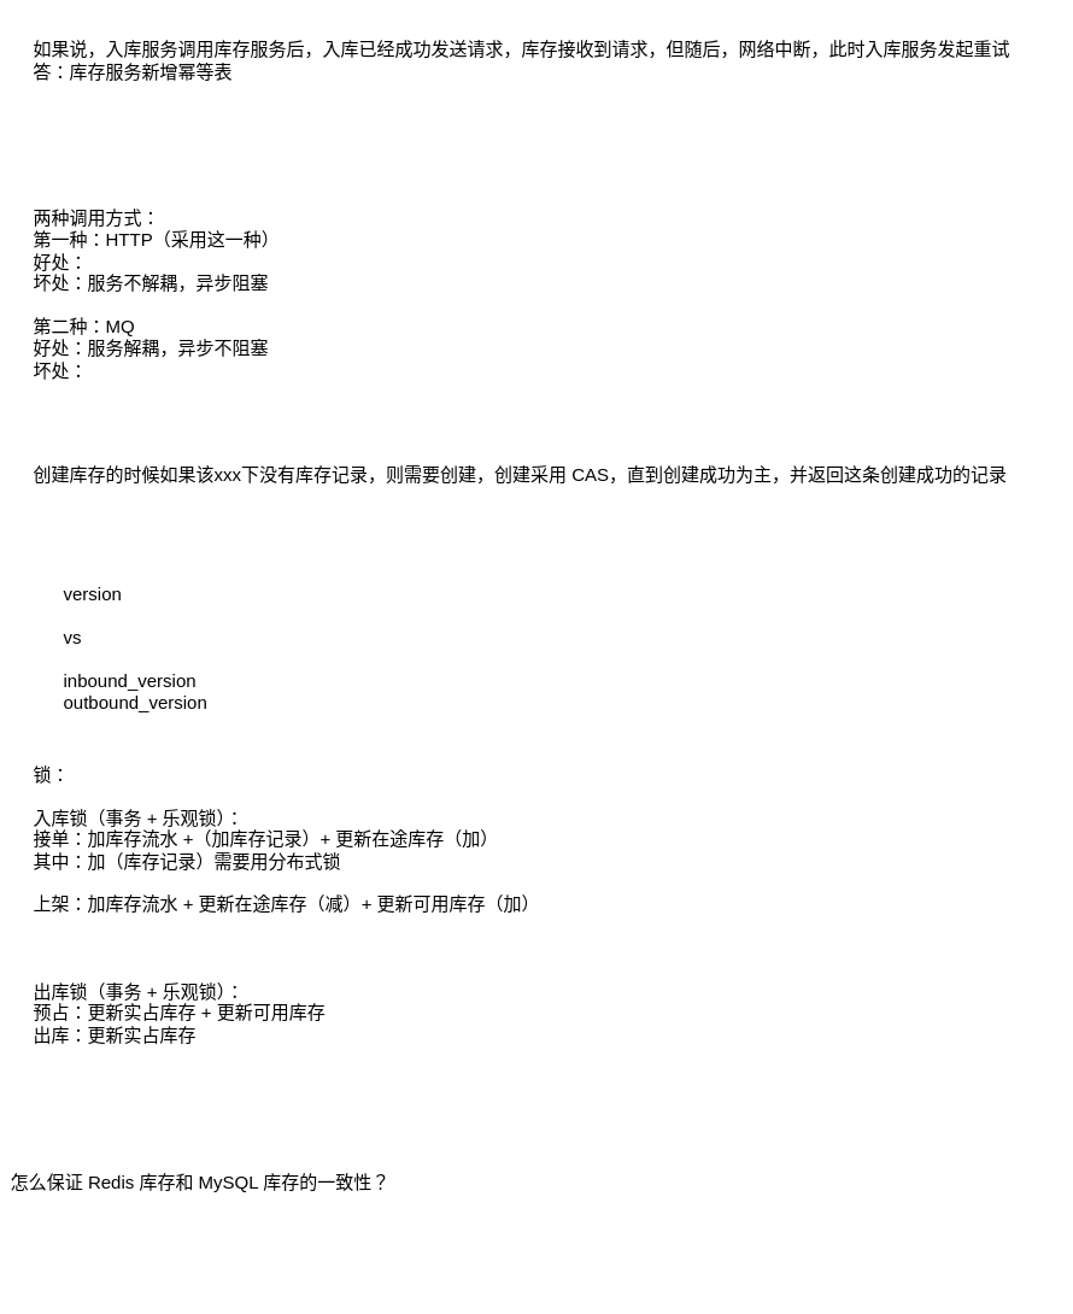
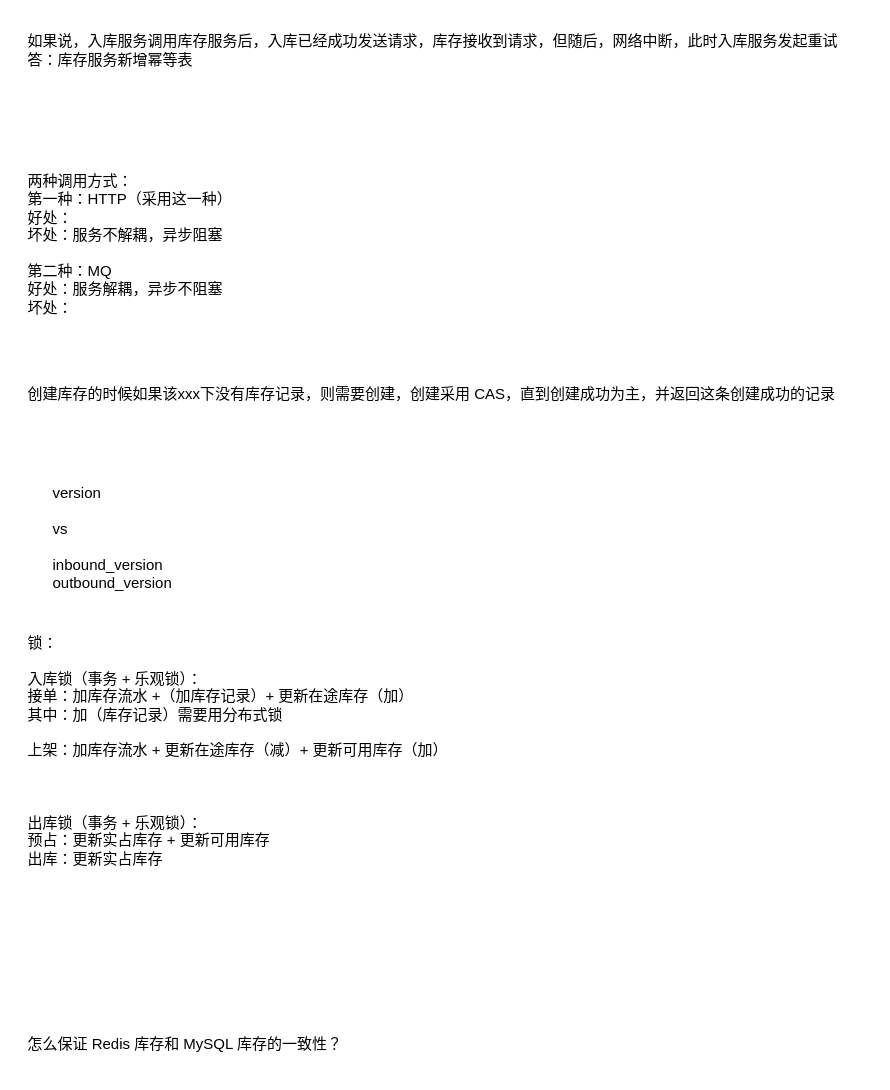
- <mxCell id="7" value="怎么保证 Redis 库存和 MySQL 库存的一致性？" style="text;html=1;align=left;verticalAlign=middle;resizable=0;points=[];autosize=1;strokeColor=none;fillColor=none;" vertex="1" parent="1"><mxGeometry x="5" y="770" width="280" height="30" as="geometry" /></mxCell>
+ <mxCell id="7" value="怎么保证 Redis 库存和 MySQL 库存的一致性？" style="text;html=1;align=left;verticalAlign=middle;resizable=0;points=[];autosize=1;strokeColor=none;fillColor=none;" vertex="1" parent="1"><mxGeometry x="20" y="820" width="280" height="30" as="geometry" /></mxCell>
